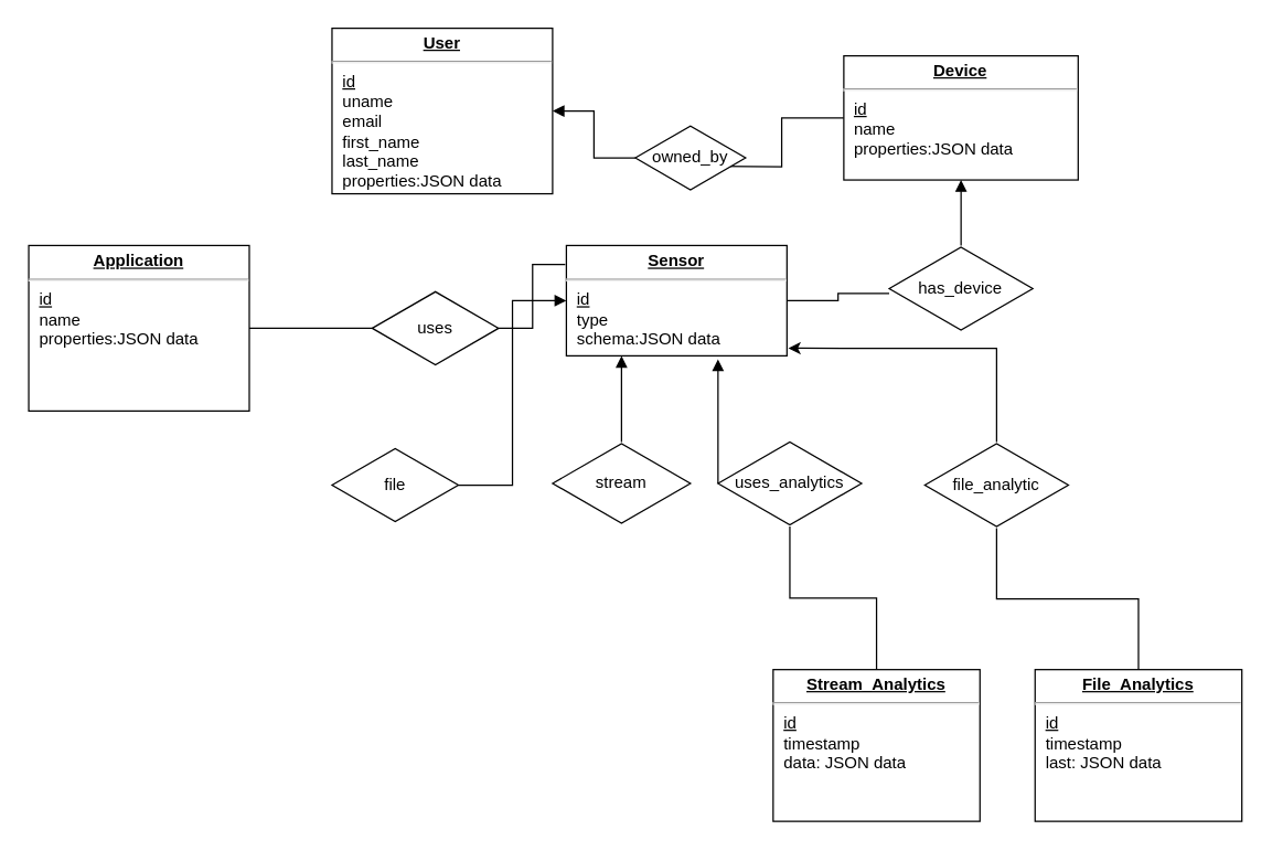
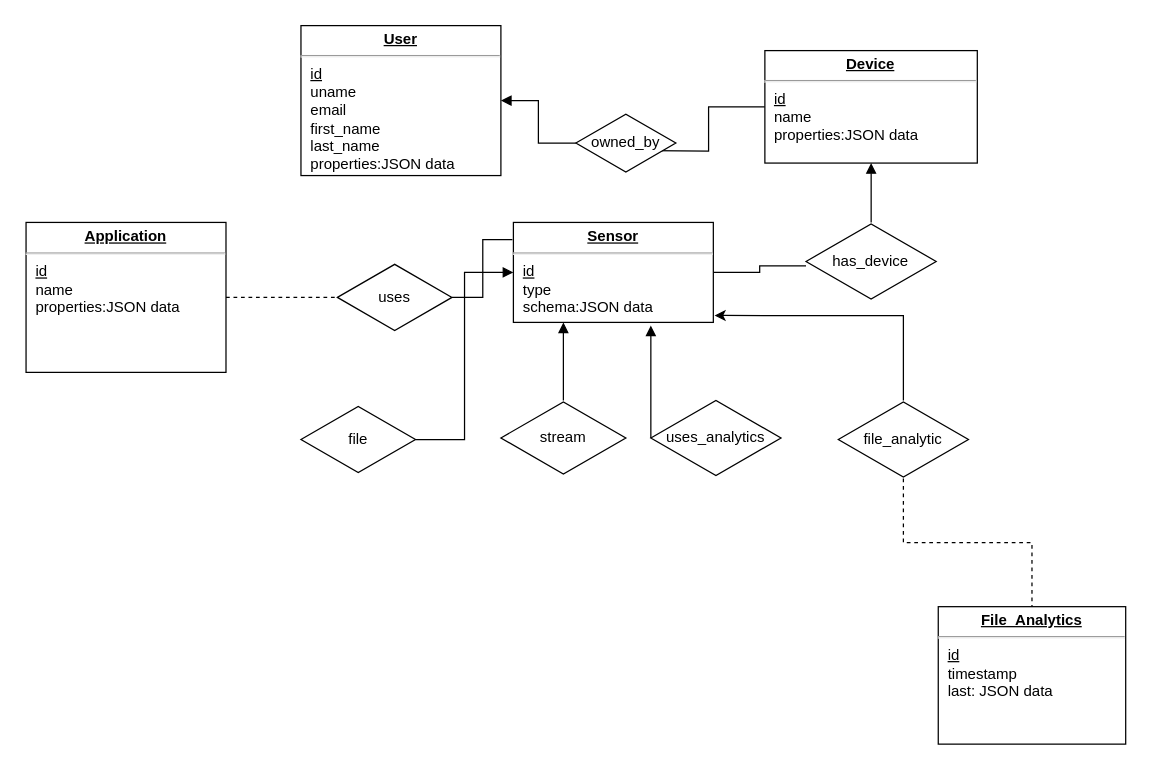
- <mxCell id="23" style="edgeStyle=orthogonalEdgeStyle;rounded=0;orthogonalLoop=1;jettySize=auto;html=1;endArrow=none;endFill=0;" edge="1" parent="1" source="24" target="26"><mxGeometry relative="1" as="geometry"><mxPoint x="210" y="190" as="targetPoint" /></mxGeometry></mxCell>
+ <mxCell id="23" style="edgeStyle=orthogonalEdgeStyle;rounded=0;orthogonalLoop=1;jettySize=auto;html=1;endArrow=none;endFill=0;dashed=1;" edge="1" parent="1" source="24" target="26"><mxGeometry relative="1" as="geometry"><mxPoint x="210" y="190" as="targetPoint" /></mxGeometry></mxCell>
- <mxCell id="16" style="edgeStyle=orthogonalEdgeStyle;rounded=0;orthogonalLoop=1;jettySize=auto;html=1;endArrow=none;endFill=0;" parent="1" source="18" target="15" edge="1"><mxGeometry relative="1" as="geometry" /></mxCell>
- <mxCell id="20" style="edgeStyle=orthogonalEdgeStyle;rounded=0;orthogonalLoop=1;jettySize=auto;html=1;endArrow=none;endFill=0;" parent="1" source="22" target="19" edge="1"><mxGeometry relative="1" as="geometry" /></mxCell>
+ <mxCell id="20" style="edgeStyle=orthogonalEdgeStyle;rounded=0;orthogonalLoop=1;jettySize=auto;html=1;endArrow=none;endFill=0;dashed=1;" parent="1" source="22" target="19" edge="1"><mxGeometry relative="1" as="geometry" /></mxCell>
- <mxCell id="15" value="&lt;p style=&quot;margin: 0px ; margin-top: 4px ; text-align: center ; text-decoration: underline&quot;&gt;&lt;b&gt;Stream_Analytics&lt;/b&gt;&lt;/p&gt;&lt;hr&gt;&lt;p style=&quot;margin: 0px ; margin-left: 8px&quot;&gt;&lt;u&gt;id&lt;/u&gt;&lt;/p&gt;&lt;p style=&quot;margin: 0px ; margin-left: 8px&quot;&gt;timestamp&lt;/p&gt;&lt;p style=&quot;margin: 0px ; margin-left: 8px&quot;&gt;data: JSON data&lt;/p&gt;" style="verticalAlign=top;align=left;overflow=fill;fontSize=12;fontFamily=Helvetica;html=1;" parent="1" vertex="1"><mxGeometry x="560" y="485" width="150" height="110" as="geometry" /></mxCell>
